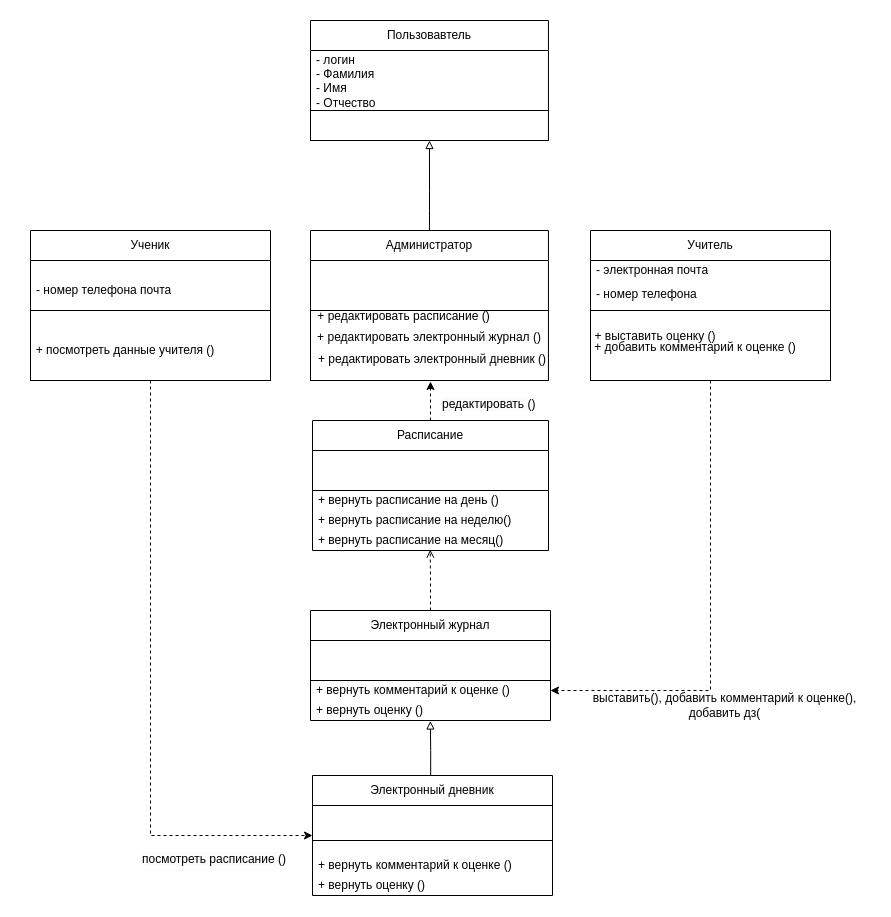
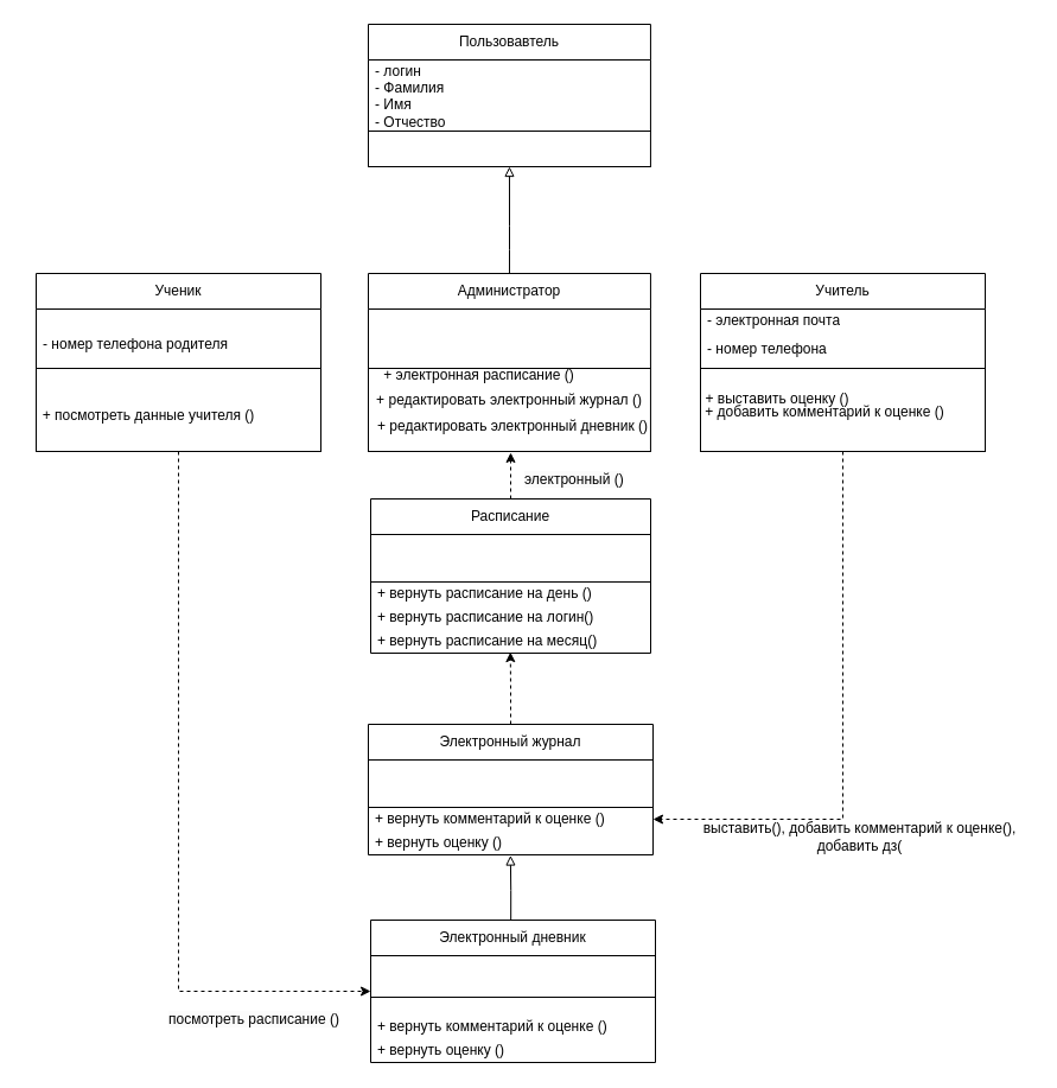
- <mxCell id="22" value="- номер телефона почта" style="text;strokeColor=none;fillColor=none;align=left;verticalAlign=middle;spacingLeft=4;spacingRight=4;overflow=hidden;points=[[0,0.5],[1,0.5]];portConstraint=eastwest;rotatable=0;whiteSpace=wrap;html=1;" parent="21" vertex="1"><mxGeometry y="30" width="240" height="60" as="geometry" /></mxCell>
+ <mxCell id="22" value="- номер телефона родителя" style="text;strokeColor=none;fillColor=none;align=left;verticalAlign=middle;spacingLeft=4;spacingRight=4;overflow=hidden;points=[[0,0.5],[1,0.5]];portConstraint=eastwest;rotatable=0;whiteSpace=wrap;html=1;" parent="21" vertex="1"><mxGeometry y="30" width="240" height="60" as="geometry" /></mxCell>
- <mxCell id="36" value="+ редактировать расписание ()" style="text;html=1;align=center;verticalAlign=middle;whiteSpace=wrap;rounded=0;" parent="1" vertex="1"><mxGeometry x="310" y="305" width="186.667" height="21.429" as="geometry" /></mxCell>
+ <mxCell id="36" value="+ электронная расписание ()" style="text;html=1;align=center;verticalAlign=middle;whiteSpace=wrap;rounded=0;" parent="1" vertex="1"><mxGeometry x="310" y="305" width="186.667" height="21.429" as="geometry" /></mxCell>
- <mxCell id="42" value="&lt;span style=&quot;color: rgb(0, 0, 0); font-family: Helvetica; font-size: 12px; font-style: normal; font-variant-ligatures: normal; font-variant-caps: normal; font-weight: 400; letter-spacing: normal; orphans: 2; text-align: center; text-indent: 0px; text-transform: none; widows: 2; word-spacing: 0px; -webkit-text-stroke-width: 0px; white-space: normal; background-color: rgb(251, 251, 251); text-decoration-thickness: initial; text-decoration-style: initial; text-decoration-color: initial; display: inline !important; float: none;&quot;&gt;редактировать ()&lt;/span&gt;" style="text;whiteSpace=wrap;html=1;" vertex="1" parent="1"><mxGeometry x="440" y="390" width="210" height="40" as="geometry" /></mxCell>
+ <mxCell id="42" value="&lt;span style=&quot;color: rgb(0, 0, 0); font-family: Helvetica; font-size: 12px; font-style: normal; font-variant-ligatures: normal; font-variant-caps: normal; font-weight: 400; letter-spacing: normal; orphans: 2; text-align: center; text-indent: 0px; text-transform: none; widows: 2; word-spacing: 0px; -webkit-text-stroke-width: 0px; white-space: normal; background-color: rgb(251, 251, 251); text-decoration-thickness: initial; text-decoration-style: initial; text-decoration-color: initial; display: inline !important; float: none;&quot;&gt;электронный ()&lt;/span&gt;" style="text;whiteSpace=wrap;html=1;" vertex="1" parent="1"><mxGeometry x="440" y="390" width="210" height="40" as="geometry" /></mxCell>
- <mxCell id="5" value="+ вернуть расписание на неделю()" style="text;strokeColor=none;fillColor=none;align=left;verticalAlign=middle;spacingLeft=4;spacingRight=4;overflow=hidden;points=[[0,0.5],[1,0.5]];portConstraint=eastwest;rotatable=0;whiteSpace=wrap;html=1;" parent="2" vertex="1"><mxGeometry y="90" width="236" height="20" as="geometry" /></mxCell>
+ <mxCell id="5" value="+ вернуть расписание на логин()" style="text;strokeColor=none;fillColor=none;align=left;verticalAlign=middle;spacingLeft=4;spacingRight=4;overflow=hidden;points=[[0,0.5],[1,0.5]];portConstraint=eastwest;rotatable=0;whiteSpace=wrap;html=1;" parent="2" vertex="1"><mxGeometry y="90" width="236" height="20" as="geometry" /></mxCell>
- <mxCell id="17" style="edgeStyle=orthogonalEdgeStyle;rounded=0;orthogonalLoop=1;jettySize=auto;html=1;exitX=0.5;exitY=0;exitDx=0;exitDy=0;entryX=0.499;entryY=0.958;entryDx=0;entryDy=0;entryPerimeter=0;dashed=1;endArrow=open;" parent="1" source="13" target="6" edge="1"><mxGeometry relative="1" as="geometry"><mxPoint x="430.167" y="560" as="targetPoint" /></mxGeometry></mxCell>
+ <mxCell id="17" style="edgeStyle=orthogonalEdgeStyle;rounded=0;orthogonalLoop=1;jettySize=auto;html=1;exitX=0.5;exitY=0;exitDx=0;exitDy=0;entryX=0.499;entryY=0.958;entryDx=0;entryDy=0;entryPerimeter=0;dashed=1;" parent="1" source="13" target="6" edge="1"><mxGeometry relative="1" as="geometry"><mxPoint x="430.167" y="560" as="targetPoint" /></mxGeometry></mxCell>
